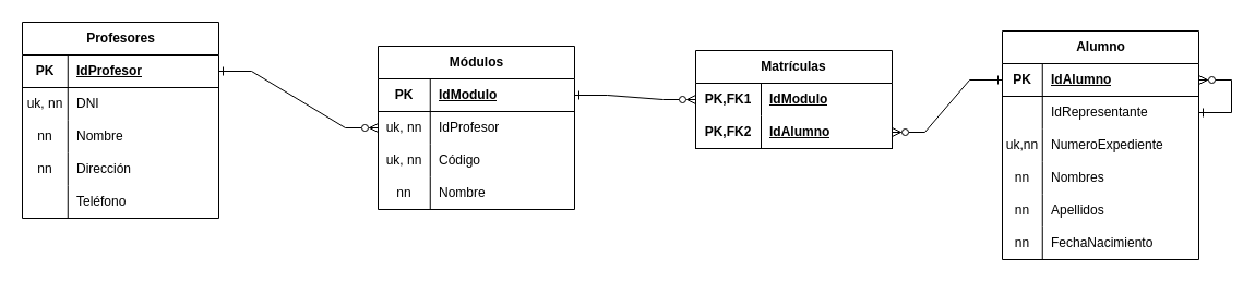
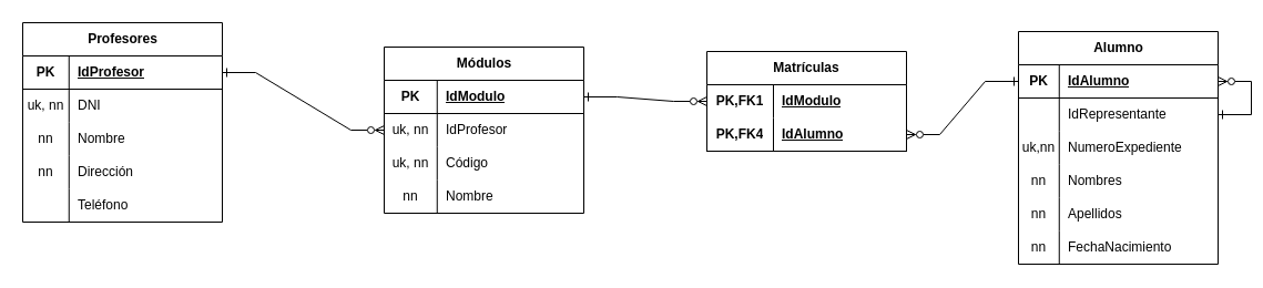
- <mxCell id="36" value="PK,FK2" style="shape=partialRectangle;connectable=0;fillColor=none;top=0;left=0;bottom=0;right=0;fontStyle=1;overflow=hidden;html=1;whiteSpace=wrap;" parent="35" vertex="1"><mxGeometry width="60" height="30" as="geometry"><mxRectangle width="60" height="30" as="alternateBounds" /></mxGeometry></mxCell>
+ <mxCell id="36" value="PK,FK4" style="shape=partialRectangle;connectable=0;fillColor=none;top=0;left=0;bottom=0;right=0;fontStyle=1;overflow=hidden;html=1;whiteSpace=wrap;" parent="35" vertex="1"><mxGeometry width="60" height="30" as="geometry"><mxRectangle width="60" height="30" as="alternateBounds" /></mxGeometry></mxCell>
